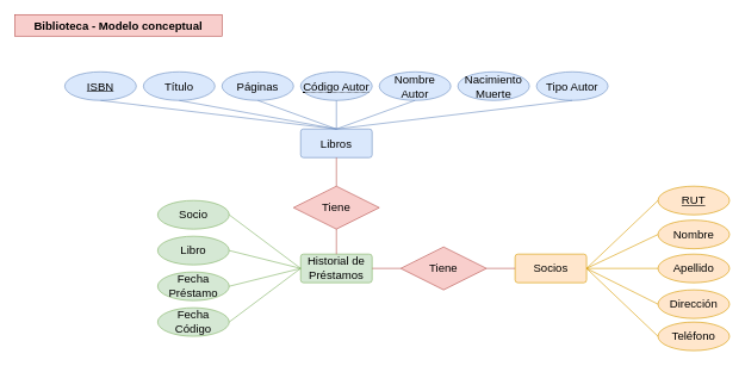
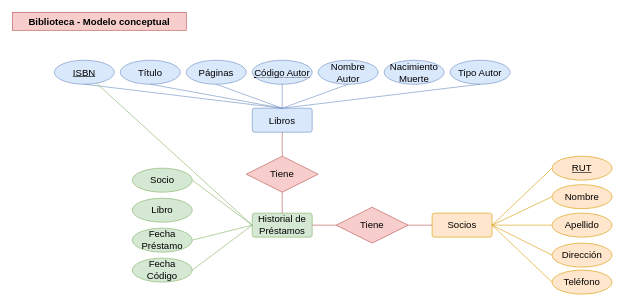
- <mxCell id="23" value="" style="endArrow=none;html=1;fontSize=16;exitX=0;exitY=0.5;exitDx=0;exitDy=0;entryX=1;entryY=0.5;entryDx=0;entryDy=0;fillColor=#d5e8d4;strokeColor=#82b366;" edge="1" parent="1" source="17" target="19"><mxGeometry width="50" height="50" relative="1" as="geometry"><mxPoint x="450" y="370" as="sourcePoint" /><mxPoint x="500" y="320" as="targetPoint" /></mxGeometry></mxCell>
+ <mxCell id="23" value="" style="endArrow=none;html=1;fontSize=16;exitX=0;exitY=0.5;exitDx=0;exitDy=0;fillColor=#d5e8d4;strokeColor=#82b366;" edge="1" parent="1" source="17" target="4"><mxGeometry width="50" height="50" relative="1" as="geometry"><mxPoint x="450" y="370" as="sourcePoint" /><mxPoint x="500" y="320" as="targetPoint" /></mxGeometry></mxCell>
